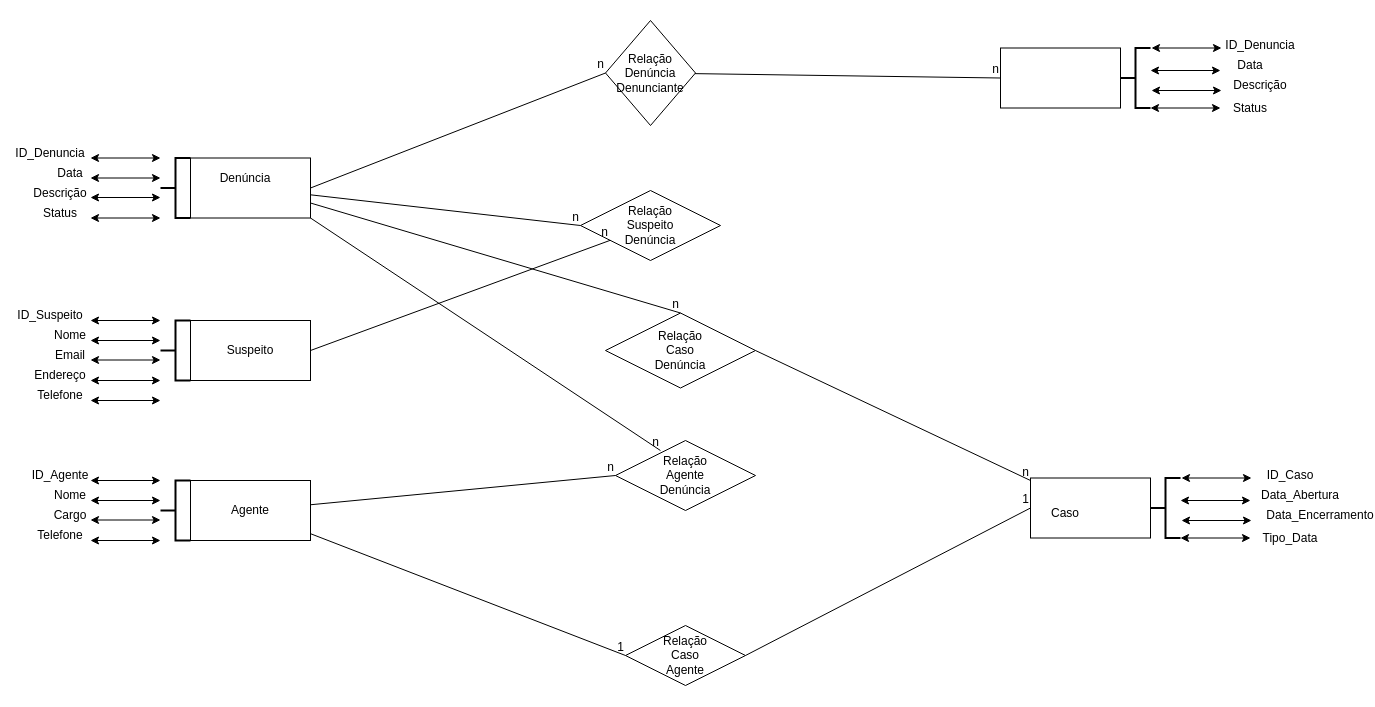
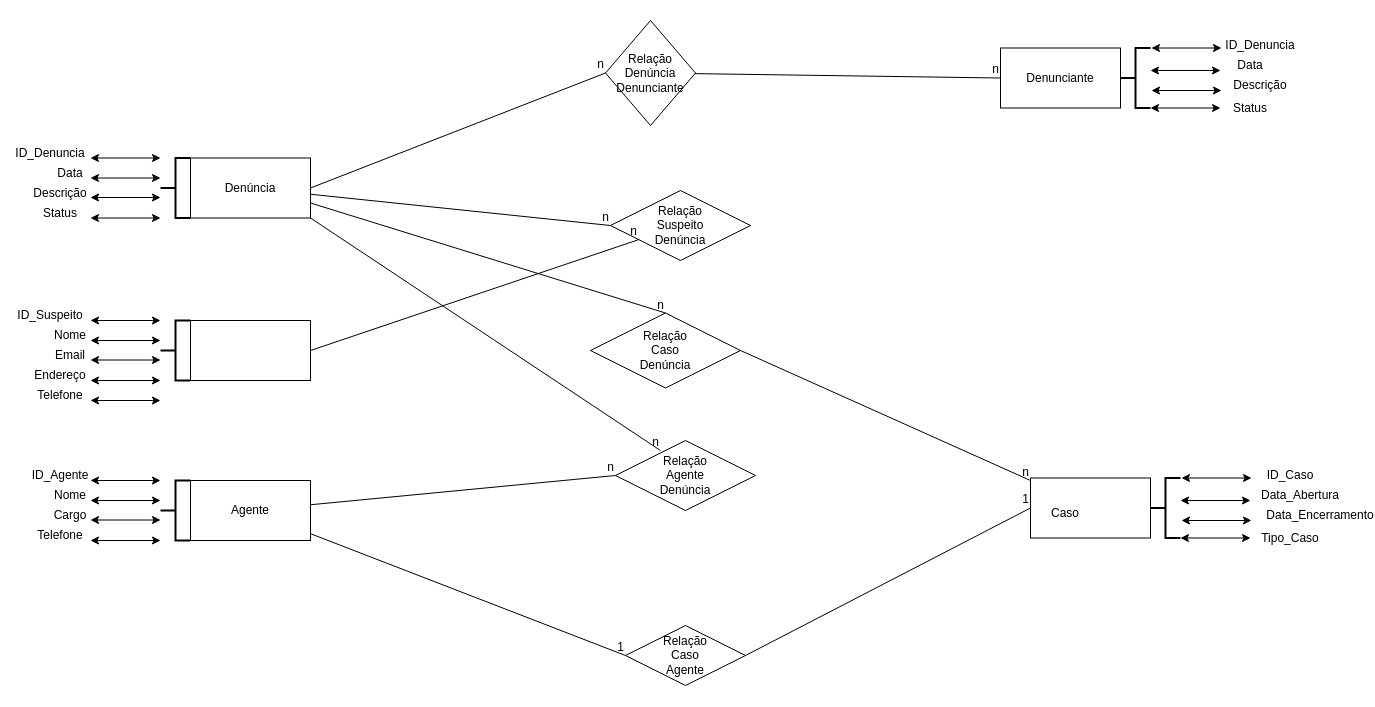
+ <mxCell id="67" value="Denunciante" style="text;html=1;align=center;verticalAlign=middle;whiteSpace=wrap;rounded=0;" vertex="1" parent="1"><mxGeometry x="1030" y="62.5" width="60" height="30" as="geometry" /></mxCell>
- <mxCell id="12" value="Denúncia" style="text;html=1;align=center;verticalAlign=middle;whiteSpace=wrap;rounded=0;" vertex="1" parent="1"><mxGeometry x="215" y="162.5" width="60" height="30" as="geometry" /></mxCell>
+ <mxCell id="12" value="Denúncia" style="text;html=1;align=center;verticalAlign=middle;whiteSpace=wrap;rounded=0;" vertex="1" parent="1"><mxGeometry x="220" y="172.5" width="60" height="30" as="geometry" /></mxCell>
- <mxCell id="49" value="Relação&lt;div&gt;Suspeito&lt;/div&gt;&lt;div&gt;Denúncia&lt;/div&gt;" style="shape=rhombus;perimeter=rhombusPerimeter;whiteSpace=wrap;html=1;align=center;" vertex="1" parent="1"><mxGeometry x="580" y="190" width="140" height="70" as="geometry" /></mxCell>
+ <mxCell id="49" value="Relação&lt;div&gt;Suspeito&lt;/div&gt;&lt;div&gt;Denúncia&lt;/div&gt;" style="shape=rhombus;perimeter=rhombusPerimeter;whiteSpace=wrap;html=1;align=center;" vertex="1" parent="1"><mxGeometry x="610" y="190" width="140" height="70" as="geometry" /></mxCell>
- <mxCell id="23" value="Suspeito" style="text;html=1;align=center;verticalAlign=middle;whiteSpace=wrap;rounded=0;" vertex="1" parent="1"><mxGeometry x="220" y="335" width="60" height="30" as="geometry" /></mxCell>
- <mxCell id="51" value="Relação&lt;div&gt;Caso&lt;/div&gt;&lt;div&gt;Denúncia&lt;/div&gt;" style="shape=rhombus;perimeter=rhombusPerimeter;whiteSpace=wrap;html=1;align=center;" vertex="1" parent="1"><mxGeometry x="605" y="312.5" width="150" height="75" as="geometry" /></mxCell>
+ <mxCell id="51" value="Relação&lt;div&gt;Caso&lt;/div&gt;&lt;div&gt;Denúncia&lt;/div&gt;" style="shape=rhombus;perimeter=rhombusPerimeter;whiteSpace=wrap;html=1;align=center;" vertex="1" parent="1"><mxGeometry x="590" y="312.5" width="150" height="75" as="geometry" /></mxCell>
- <mxCell id="46" value="Tipo_Data" style="text;html=1;align=center;verticalAlign=middle;whiteSpace=wrap;rounded=0;" vertex="1" parent="1"><mxGeometry x="1260" y="522.5" width="60" height="30" as="geometry" /></mxCell>
+ <mxCell id="46" value="Tipo_Caso" style="text;html=1;align=center;verticalAlign=middle;whiteSpace=wrap;rounded=0;" vertex="1" parent="1"><mxGeometry x="1260" y="522.5" width="60" height="30" as="geometry" /></mxCell>
